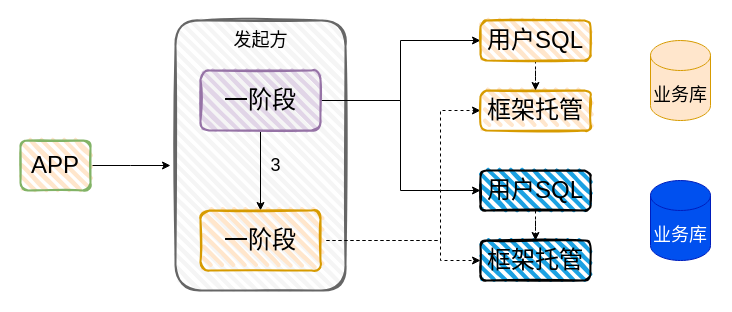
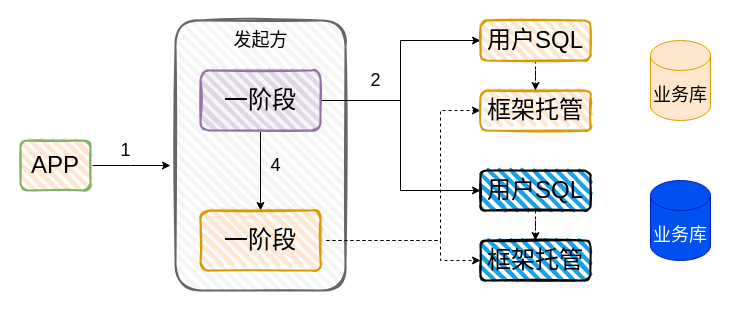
+ <mxCell id="22" value="2" style="text;html=1;align=center;verticalAlign=middle;resizable=0;points=[];autosize=1;strokeColor=none;fillColor=none;fontSize=18;" parent="1" vertex="1"><mxGeometry x="360" y="60" width="30" height="40" as="geometry" /></mxCell>
+ <mxCell id="21" value="1" style="text;html=1;align=center;verticalAlign=middle;resizable=0;points=[];autosize=1;strokeColor=none;fillColor=none;fontSize=18;" parent="1" vertex="1"><mxGeometry x="110" y="130" width="30" height="40" as="geometry" /></mxCell>
- <mxCell id="23" value="3" style="text;html=1;align=center;verticalAlign=middle;resizable=0;points=[];autosize=1;strokeColor=none;fillColor=none;fontSize=18;" parent="1" vertex="1"><mxGeometry x="260" y="145" width="30" height="40" as="geometry" /></mxCell>
+ <mxCell id="23" value="4" style="text;html=1;align=center;verticalAlign=middle;resizable=0;points=[];autosize=1;strokeColor=none;fillColor=none;fontSize=18;" parent="1" vertex="1"><mxGeometry x="260" y="145" width="30" height="40" as="geometry" /></mxCell>
